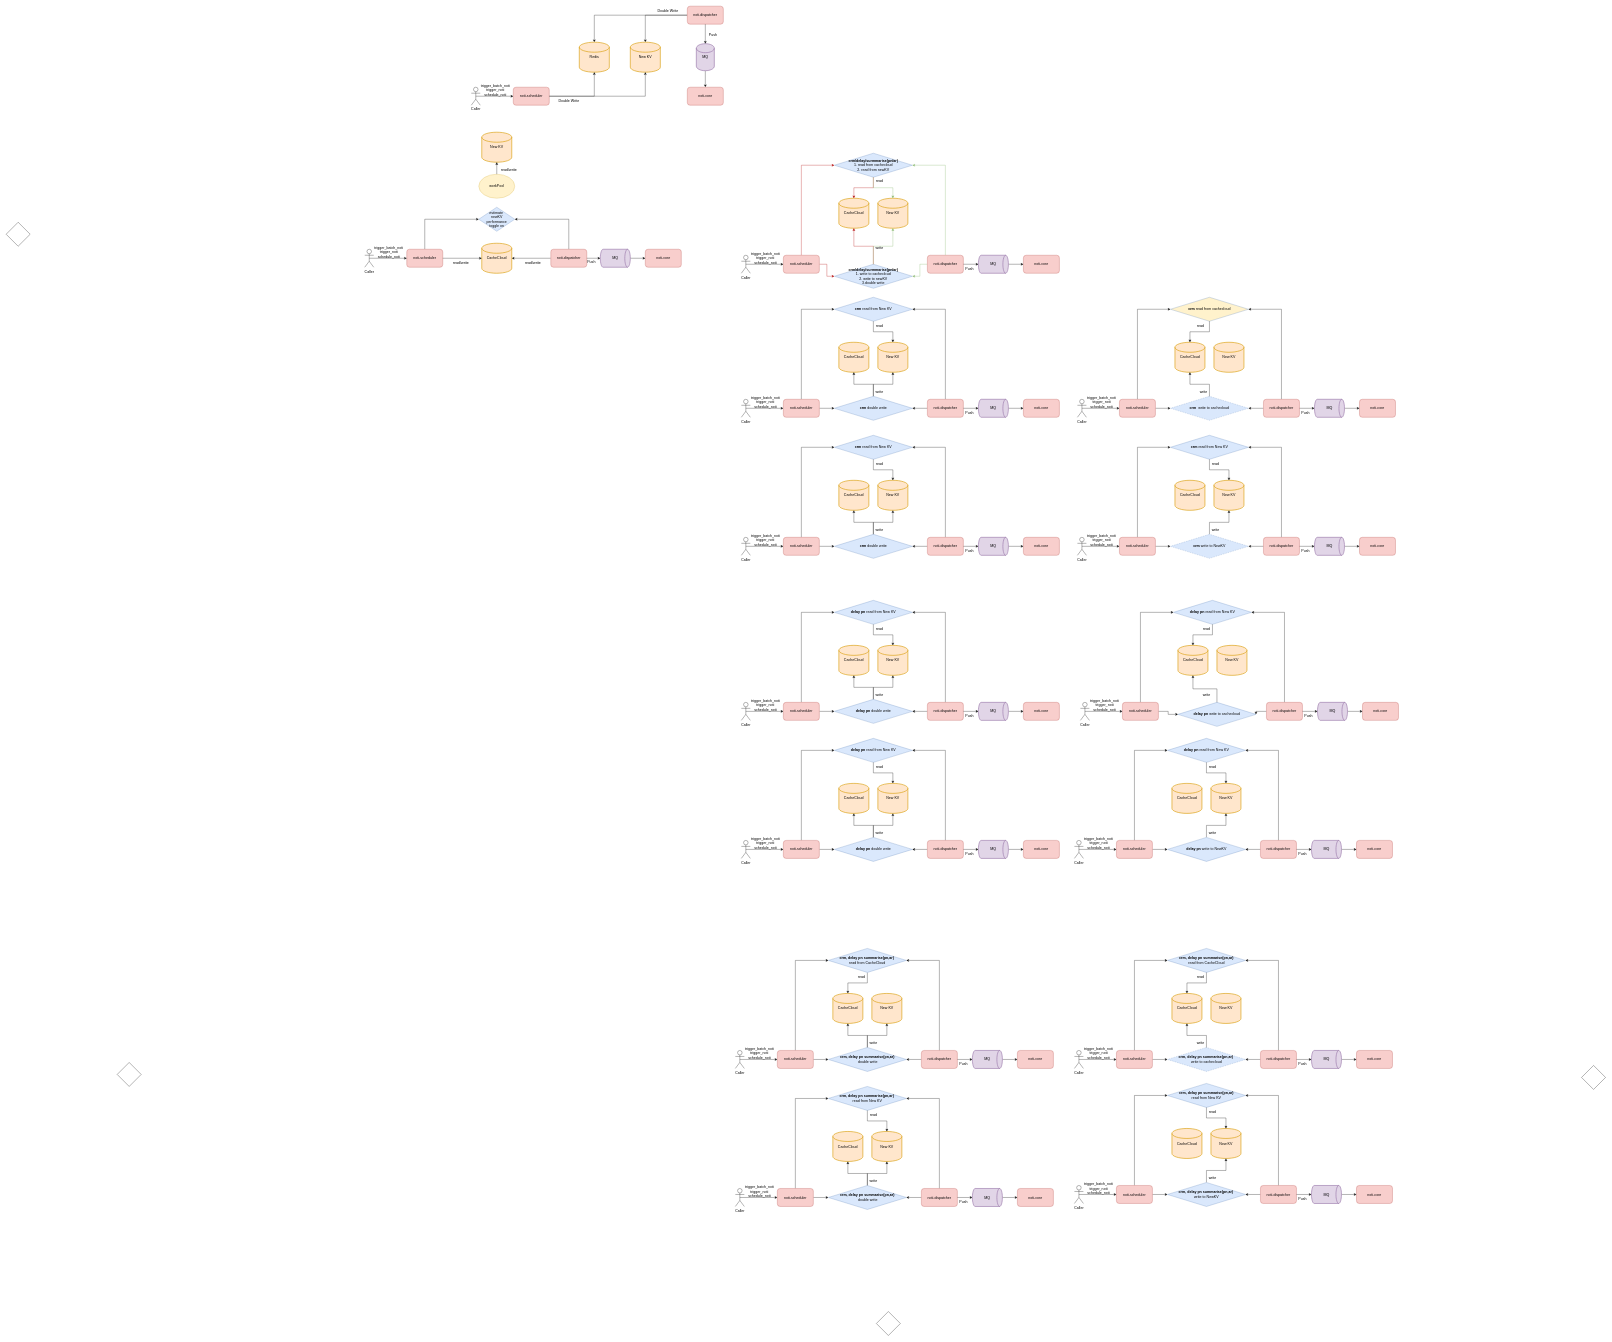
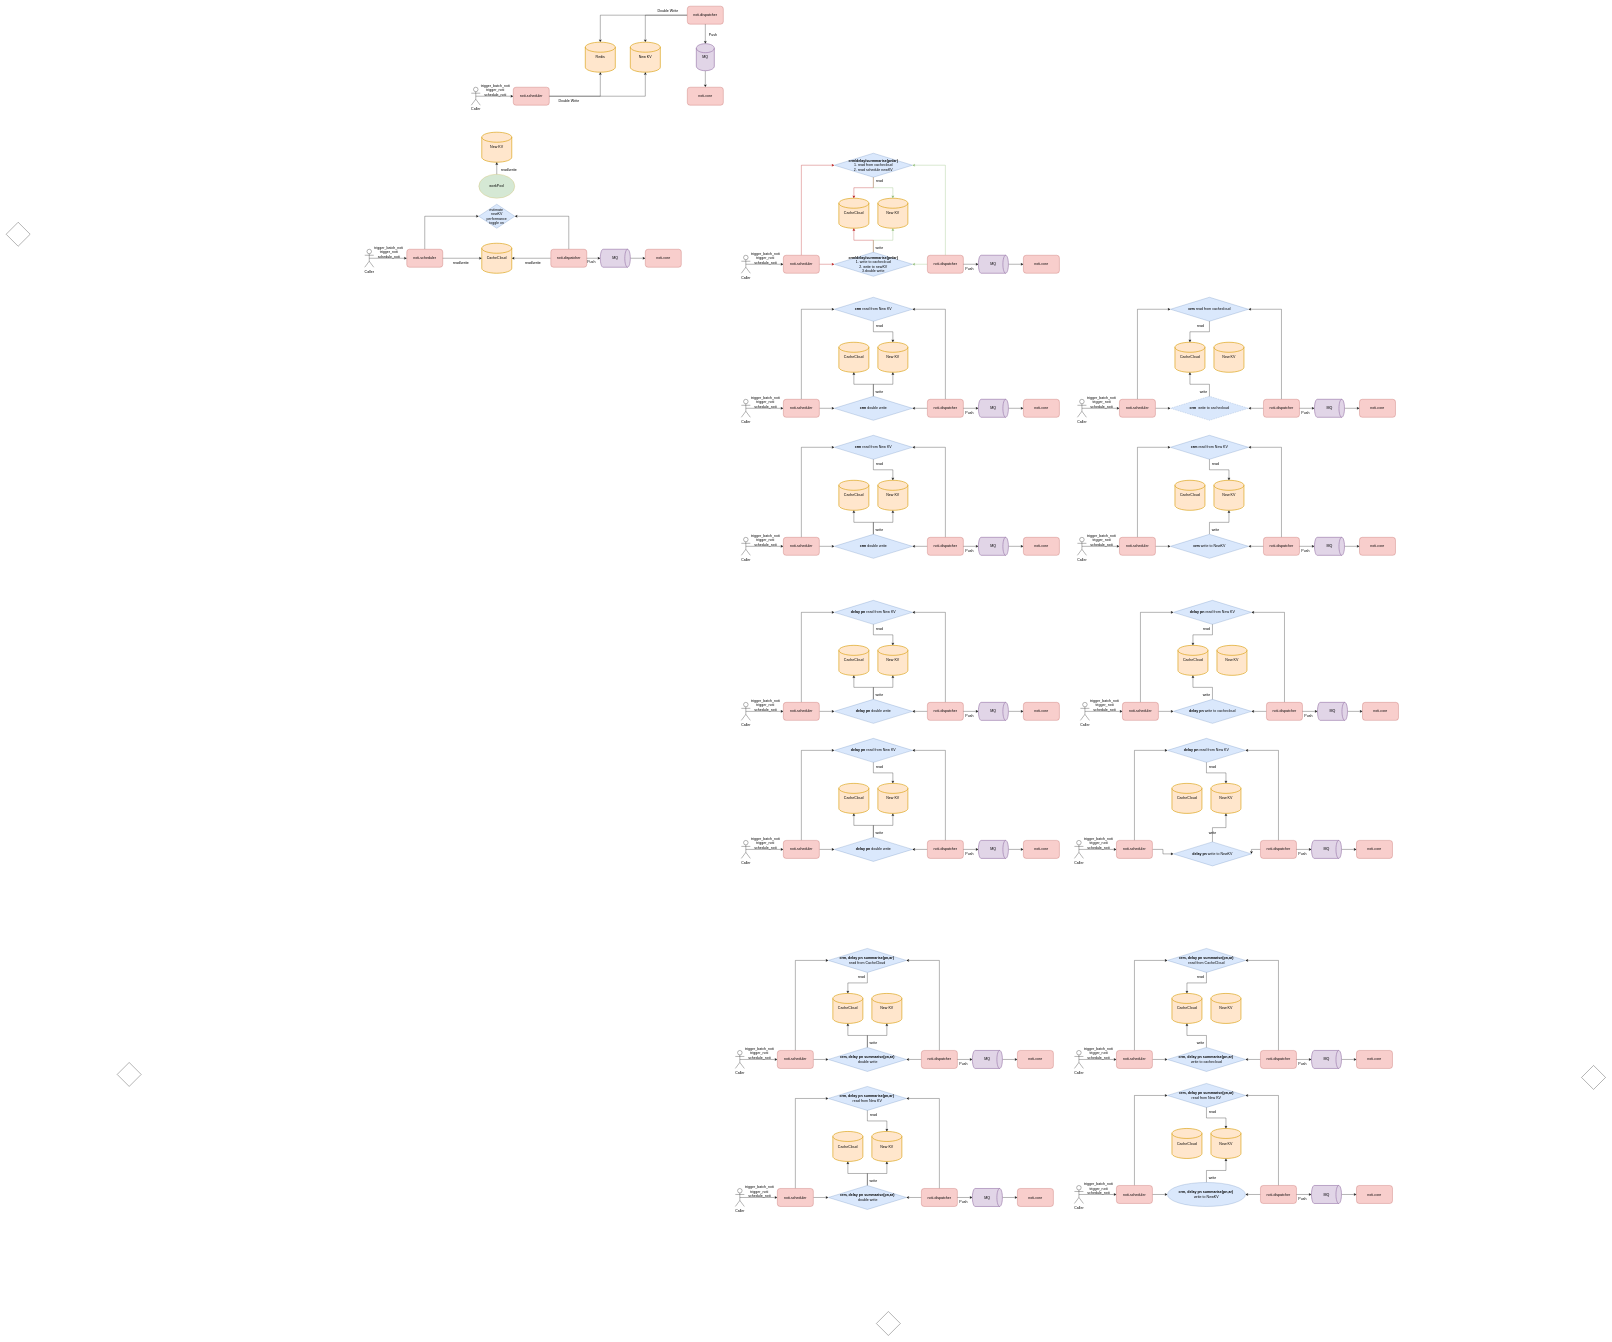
- <mxCell id="8" value="Redis" style="strokeWidth=2;html=1;shape=mxgraph.flowchart.database;whiteSpace=wrap;fillColor=#ffe6cc;strokeColor=#d79b00;" parent="1" vertex="1"><mxGeometry x="1930" y="140" width="100" height="100" as="geometry" /></mxCell>
+ <mxCell id="8" value="Redis" style="strokeWidth=2;html=1;shape=mxgraph.flowchart.database;whiteSpace=wrap;fillColor=#ffe6cc;strokeColor=#d79b00;" parent="1" vertex="1"><mxGeometry x="1950" y="140" width="100" height="100" as="geometry" /></mxCell>
- <mxCell id="50" value="&lt;b&gt;crm/delay/surmmarise(pn/ar)&lt;/b&gt;&lt;br&gt;1. read from cachecloud&lt;br&gt;2. read from newKV" style="rhombus;whiteSpace=wrap;html=1;fillColor=#dae8fc;strokeColor=#6c8ebf;" parent="1" vertex="1"><mxGeometry x="2780" y="510" width="260" height="80" as="geometry" /></mxCell>
+ <mxCell id="50" value="&lt;b&gt;crm/delay/surmmarise(pn/ar)&lt;/b&gt;&lt;br&gt;1. read from cachecloud&lt;br&gt;2. read schedule newKV" style="rhombus;whiteSpace=wrap;html=1;fillColor=#dae8fc;strokeColor=#6c8ebf;" parent="1" vertex="1"><mxGeometry x="2780" y="510" width="260" height="80" as="geometry" /></mxCell>
- <mxCell id="30" value="workPool" style="ellipse;whiteSpace=wrap;html=1;fillColor=#fff2cc;strokeColor=#d6b656;" parent="1" vertex="1"><mxGeometry x="1595" y="580" width="120" height="80" as="geometry" /></mxCell>
+ <mxCell id="30" value="workPool" style="ellipse;whiteSpace=wrap;html=1;fillColor=#d5e8d4;strokeColor=#d6b656;" parent="1" vertex="1"><mxGeometry x="1595" y="580" width="120" height="80" as="geometry" /></mxCell>
- <mxCell id="48" value="estimate&amp;nbsp;&lt;br&gt;newKV&lt;br&gt;performance&lt;br&gt;toggle on" style="rhombus;whiteSpace=wrap;html=1;fillColor=#dae8fc;strokeColor=#6c8ebf;" parent="1" vertex="1"><mxGeometry x="1595" y="690" width="120" height="80" as="geometry" /></mxCell>
+ <mxCell id="48" value="estimate&amp;nbsp;&lt;br&gt;newKV&lt;br&gt;performance&lt;br&gt;toggle on" style="rhombus;whiteSpace=wrap;html=1;fillColor=#dae8fc;strokeColor=#6c8ebf;" parent="1" vertex="1"><mxGeometry x="1595" y="680" width="120" height="80" as="geometry" /></mxCell>
- <mxCell id="49" value="&lt;b&gt;crm/delay/surmmarise(pn/ar)&lt;/b&gt;&lt;br&gt;1. write to cachecloud&lt;br&gt;2. write to newKV&lt;br&gt;3.double write" style="rhombus;whiteSpace=wrap;html=1;fillColor=#dae8fc;strokeColor=#6c8ebf;" parent="1" vertex="1"><mxGeometry x="2780" y="880" width="260" height="80" as="geometry" /></mxCell>
+ <mxCell id="49" value="&lt;b&gt;crm/delay/surmmarise(pn/ar)&lt;/b&gt;&lt;br&gt;1. write to cachecloud&lt;br&gt;2. write to newKV&lt;br&gt;3.double write" style="rhombus;whiteSpace=wrap;html=1;fillColor=#dae8fc;strokeColor=#6c8ebf;" parent="1" vertex="1"><mxGeometry x="2780" y="840" width="260" height="80" as="geometry" /></mxCell>
- <mxCell id="170" value="&lt;b&gt;crm&lt;/b&gt; read from cachecloud" style="rhombus;whiteSpace=wrap;html=1;fillColor=#fff2cc;strokeColor=#6c8ebf;" parent="1" vertex="1"><mxGeometry x="3900" y="990" width="260" height="80" as="geometry" /></mxCell>
+ <mxCell id="170" value="&lt;b&gt;crm&lt;/b&gt; read from cachecloud" style="rhombus;whiteSpace=wrap;html=1;fillColor=#dae8fc;strokeColor=#6c8ebf;" parent="1" vertex="1"><mxGeometry x="3900" y="990" width="260" height="80" as="geometry" /></mxCell>
- <mxCell id="281" value="&lt;b&gt;crm&lt;/b&gt;&amp;nbsp;write to NewKV" style="rhombus;whiteSpace=wrap;html=1;fillColor=#dae8fc;strokeColor=#6c8ebf;dashed=1;" parent="1" vertex="1"><mxGeometry x="3900" y="1780" width="260" height="80" as="geometry" /></mxCell>
+ <mxCell id="281" value="&lt;b&gt;crm&lt;/b&gt;&amp;nbsp;write to NewKV" style="rhombus;whiteSpace=wrap;html=1;fillColor=#dae8fc;strokeColor=#6c8ebf;" parent="1" vertex="1"><mxGeometry x="3900" y="1780" width="260" height="80" as="geometry" /></mxCell>
- <mxCell id="191" value="&lt;b&gt;delay pn&lt;/b&gt; write to cachecloud" style="rhombus;whiteSpace=wrap;html=1;fillColor=#dae8fc;strokeColor=#6c8ebf;" parent="1" vertex="1"><mxGeometry x="3925" y="2340" width="260" height="80" as="geometry" /></mxCell>
+ <mxCell id="191" value="&lt;b&gt;delay pn&lt;/b&gt; write to cachecloud" style="rhombus;whiteSpace=wrap;html=1;fillColor=#dae8fc;strokeColor=#6c8ebf;" parent="1" vertex="1"><mxGeometry x="3910" y="2330" width="260" height="80" as="geometry" /></mxCell>
- <mxCell id="303" value="&lt;b&gt;delay pn&lt;/b&gt; write to NewKV" style="rhombus;whiteSpace=wrap;html=1;fillColor=#dae8fc;strokeColor=#6c8ebf;" parent="1" vertex="1"><mxGeometry x="3890" y="2790" width="260" height="80" as="geometry" /></mxCell>
+ <mxCell id="303" value="&lt;b&gt;delay pn&lt;/b&gt; write to NewKV" style="rhombus;whiteSpace=wrap;html=1;fillColor=#dae8fc;strokeColor=#6c8ebf;" parent="1" vertex="1"><mxGeometry x="3910" y="2805" width="260" height="80" as="geometry" /></mxCell>
- <mxCell id="257" value="&lt;b&gt;crm, delay pn summarise(pn,ar)&lt;/b&gt;&amp;nbsp;&lt;br&gt;write to cachecloud" style="rhombus;whiteSpace=wrap;html=1;fillColor=#dae8fc;strokeColor=#6c8ebf;dashed=1;" parent="1" vertex="1"><mxGeometry x="3890" y="3490" width="260" height="80" as="geometry" /></mxCell>
+ <mxCell id="257" value="&lt;b&gt;crm, delay pn summarise(pn,ar)&lt;/b&gt;&amp;nbsp;&lt;br&gt;write to cachecloud" style="rhombus;whiteSpace=wrap;html=1;fillColor=#dae8fc;strokeColor=#6c8ebf;" parent="1" vertex="1"><mxGeometry x="3890" y="3490" width="260" height="80" as="geometry" /></mxCell>
- <mxCell id="326" value="&lt;b&gt;crm, delay pn summarise(pn,ar)&lt;/b&gt;&amp;nbsp;&lt;br&gt;write to NewKV" style="rhombus;whiteSpace=wrap;html=1;fillColor=#dae8fc;strokeColor=#6c8ebf;" parent="1" vertex="1"><mxGeometry x="3890" y="3940" width="260" height="80" as="geometry" /></mxCell>
+ <mxCell id="326" value="&lt;b&gt;crm, delay pn summarise(pn,ar)&lt;/b&gt;&amp;nbsp;&lt;br&gt;write to NewKV" style="ellipse;whiteSpace=wrap;html=1;fillColor=#dae8fc;strokeColor=#6c8ebf;" parent="1" vertex="1"><mxGeometry x="3890" y="3940" width="260" height="80" as="geometry" /></mxCell>
